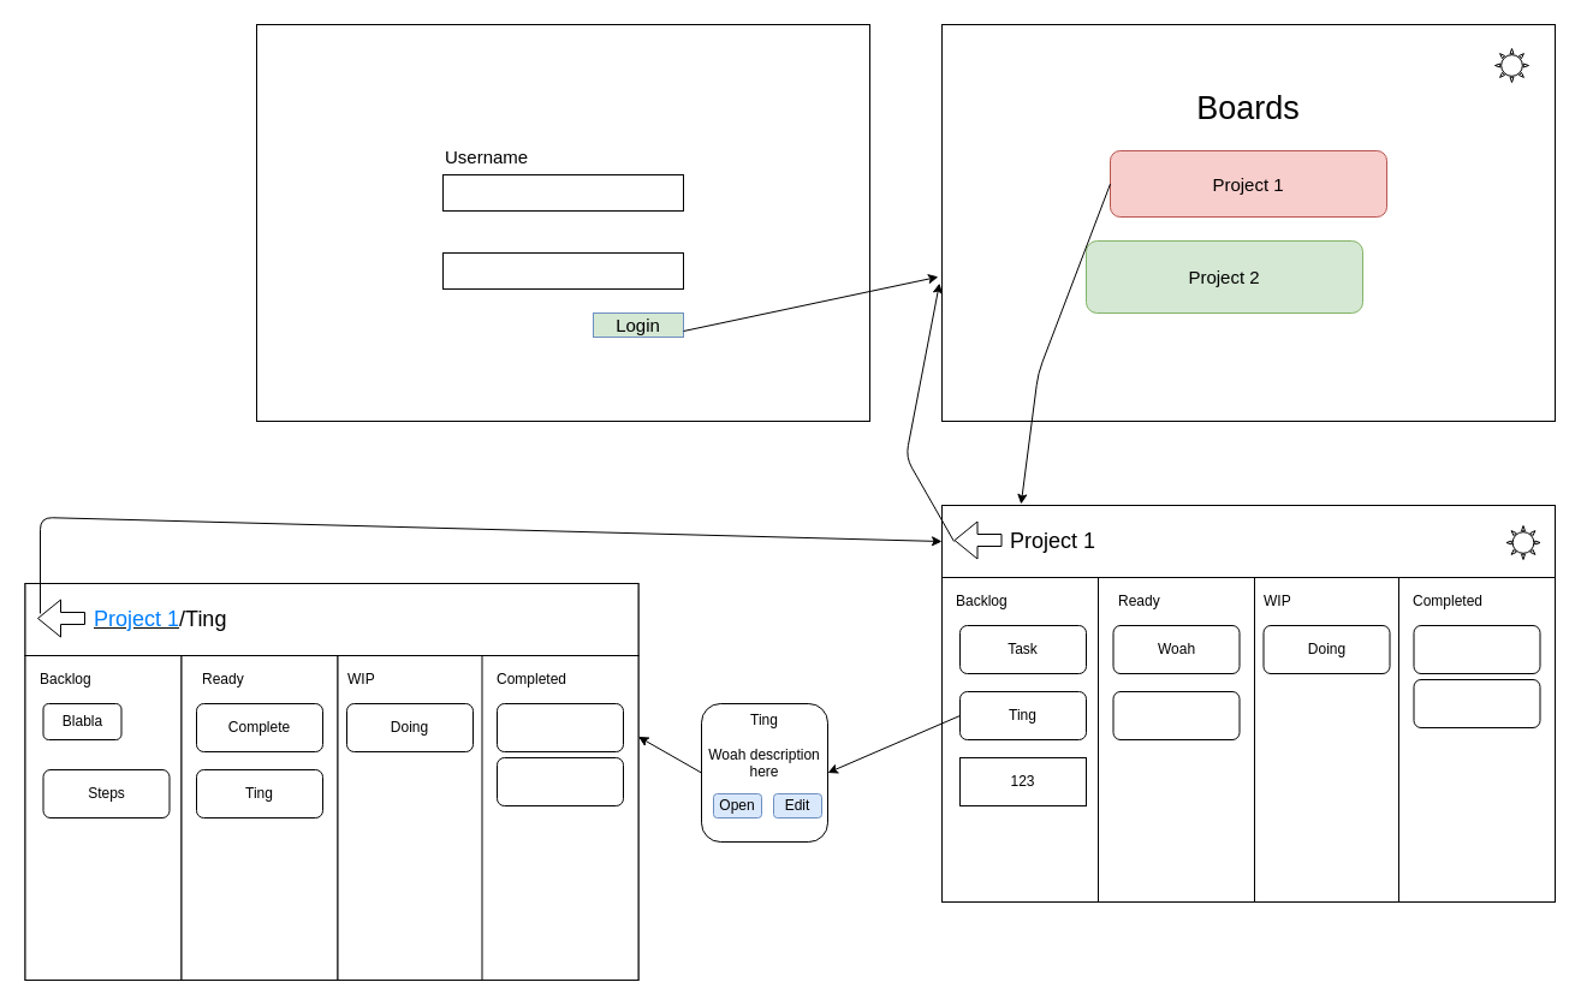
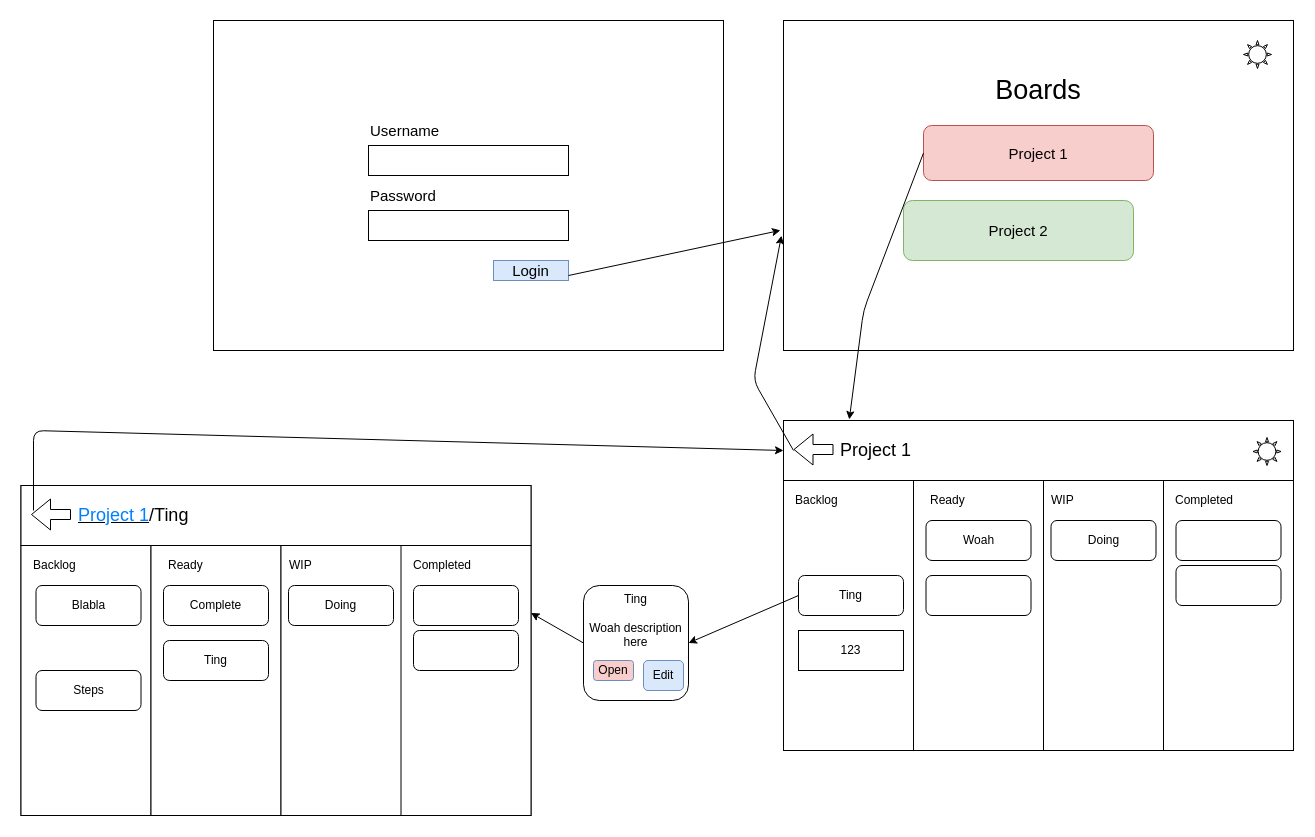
+ <mxCell id="8" value="Password" style="text;html=1;strokeColor=none;fillColor=none;align=left;verticalAlign=middle;whiteSpace=wrap;rounded=0;fontSize=15;" vertex="1" parent="1"><mxGeometry x="368" y="185" width="125" height="20" as="geometry" /></mxCell>
- <mxCell id="9" value="Login" style="rounded=0;whiteSpace=wrap;html=1;fontSize=15;align=center;fillColor=#d5e8d4;strokeColor=#6c8ebf;" vertex="1" parent="1"><mxGeometry x="493" y="260" width="75" height="20" as="geometry" /></mxCell>
+ <mxCell id="9" value="Login" style="rounded=0;whiteSpace=wrap;html=1;fontSize=15;align=center;fillColor=#dae8fc;strokeColor=#6c8ebf;" vertex="1" parent="1"><mxGeometry x="493" y="260" width="75" height="20" as="geometry" /></mxCell>
- <mxCell id="23" value="Task" style="rounded=1;whiteSpace=wrap;html=1;fontSize=12;align=center;" vertex="1" parent="1"><mxGeometry x="798" y="520" width="105" height="40" as="geometry" /></mxCell>
- <mxCell id="50" value="Blabla" style="rounded=1;whiteSpace=wrap;html=1;fontSize=12;align=center;" vertex="1" parent="1"><mxGeometry x="35.5" y="585" width="65" height="30" as="geometry" /></mxCell>
+ <mxCell id="50" value="Blabla" style="rounded=1;whiteSpace=wrap;html=1;fontSize=12;align=center;" vertex="1" parent="1"><mxGeometry x="35.5" y="585" width="105" height="40" as="geometry" /></mxCell>
- <mxCell id="51" value="Steps" style="rounded=1;whiteSpace=wrap;html=1;fontSize=12;align=center;" vertex="1" parent="1"><mxGeometry x="35.5" y="640" width="105" height="40" as="geometry" /></mxCell>
+ <mxCell id="51" value="Steps" style="rounded=1;whiteSpace=wrap;html=1;fontSize=12;align=center;" vertex="1" parent="1"><mxGeometry x="35.5" y="670" width="105" height="40" as="geometry" /></mxCell>
- <mxCell id="35" value="Open" style="rounded=1;whiteSpace=wrap;html=1;fontSize=12;align=center;fillColor=#dae8fc;strokeColor=#6c8ebf;" vertex="1" parent="1"><mxGeometry x="593" y="660" width="40" height="20" as="geometry" /></mxCell>
+ <mxCell id="35" value="Open" style="rounded=1;whiteSpace=wrap;html=1;fontSize=12;align=center;fillColor=#f8cecc;strokeColor=#6c8ebf;" vertex="1" parent="1"><mxGeometry x="593" y="660" width="40" height="20" as="geometry" /></mxCell>
- <mxCell id="34" value="Edit" style="rounded=1;whiteSpace=wrap;html=1;fontSize=12;align=center;fillColor=#dae8fc;strokeColor=#6c8ebf;" vertex="1" parent="1"><mxGeometry x="643" y="660" width="40" height="20" as="geometry" /></mxCell>
+ <mxCell id="34" value="Edit" style="rounded=1;whiteSpace=wrap;html=1;fontSize=12;align=center;fillColor=#dae8fc;strokeColor=#6c8ebf;" vertex="1" parent="1"><mxGeometry x="643" y="660" width="40" height="30" as="geometry" /></mxCell>
